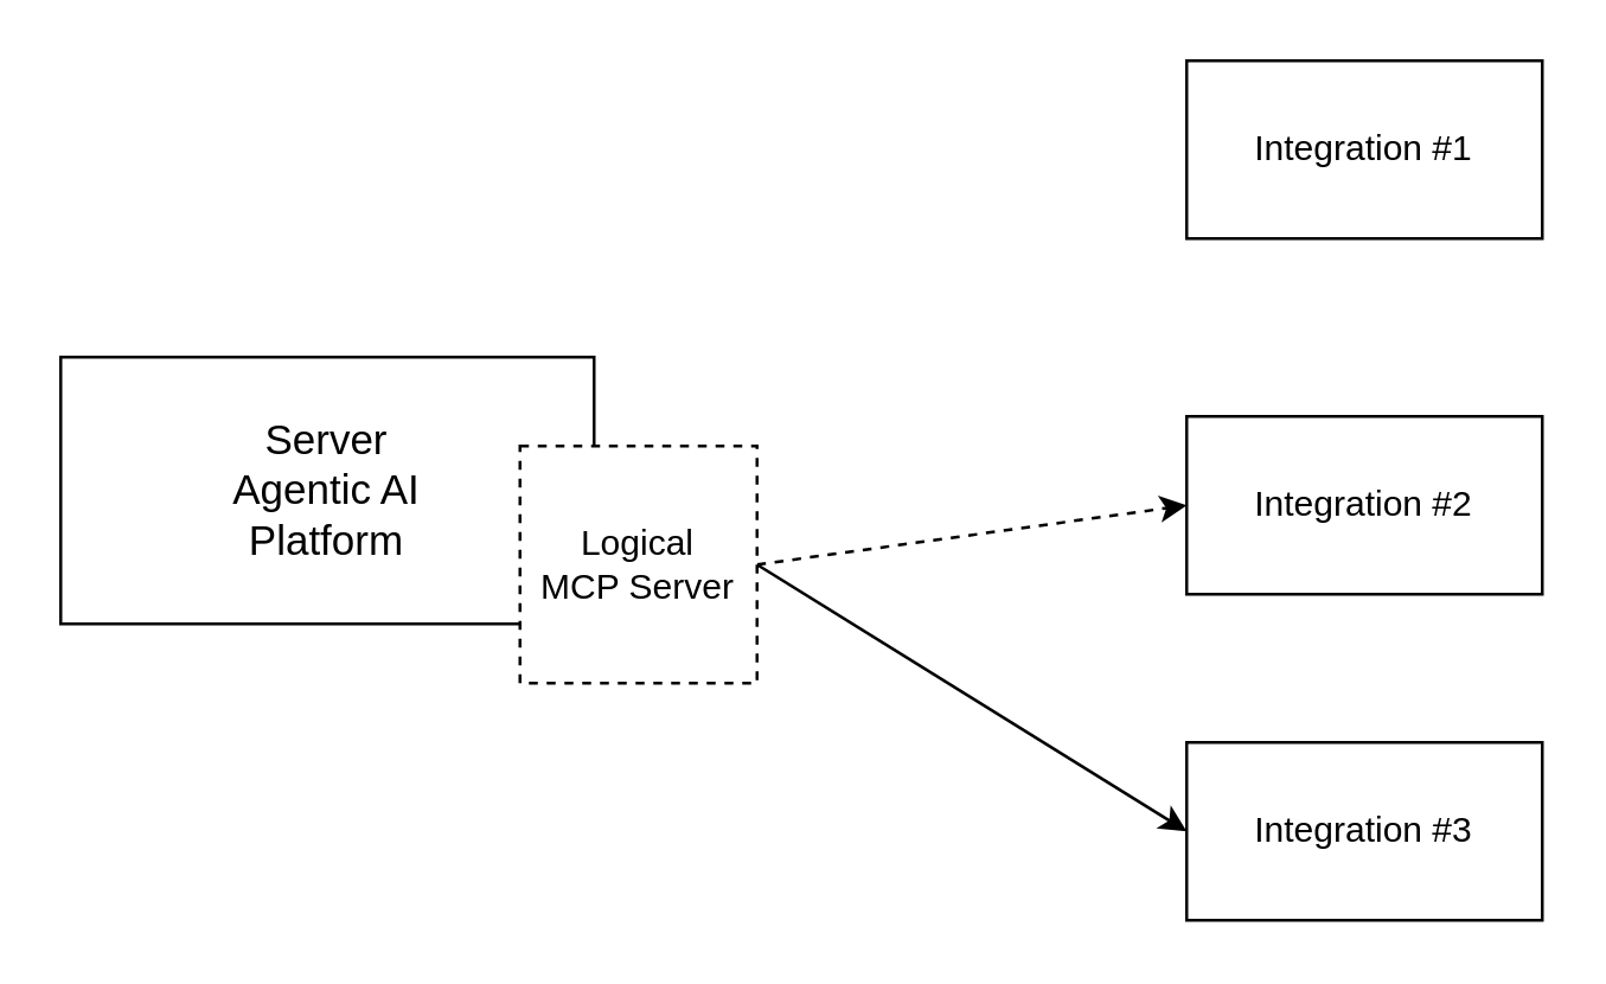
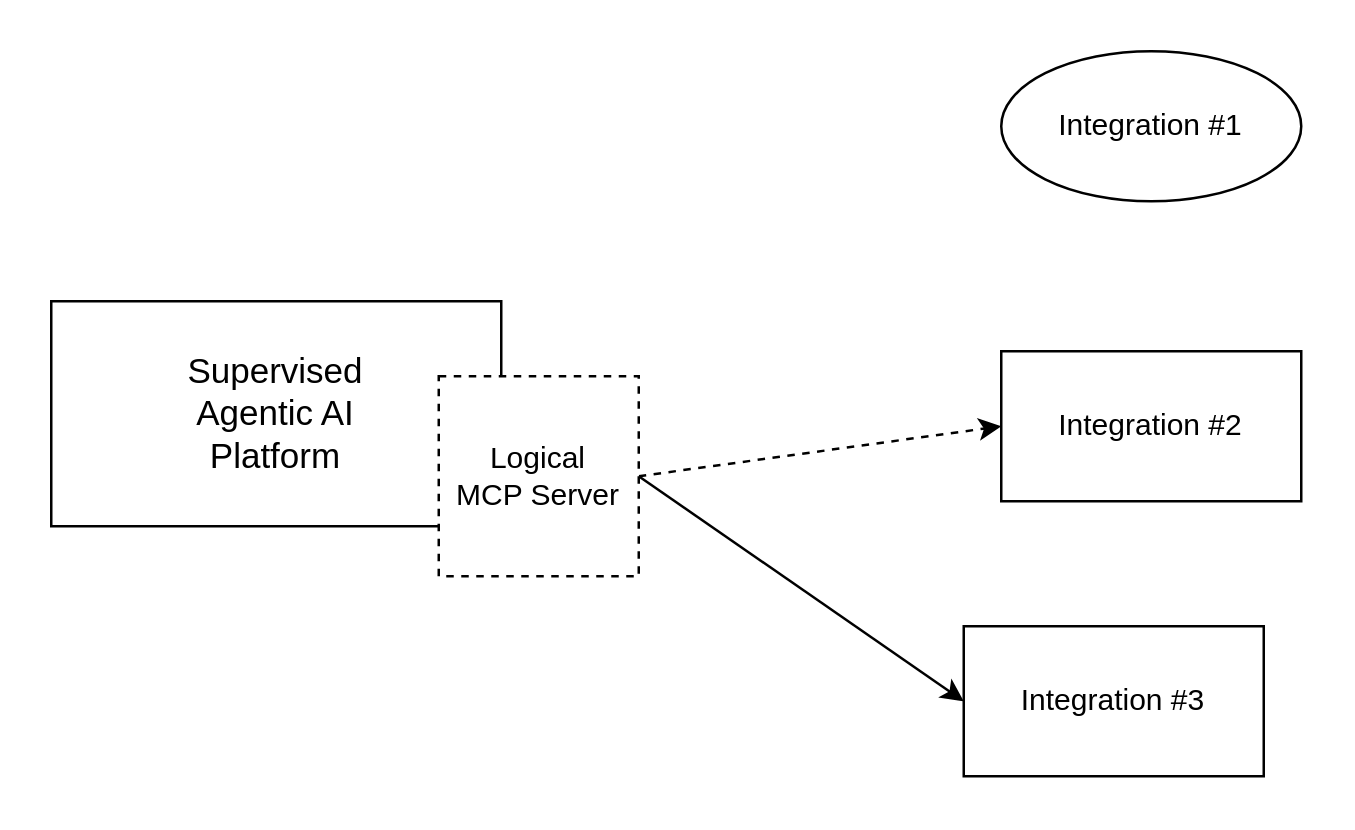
- <mxCell id="6" value="Integration #1" style="rounded=0;whiteSpace=wrap;html=1;" vertex="1" parent="1"><mxGeometry x="400" y="20" width="120" height="60" as="geometry" /></mxCell>
+ <mxCell id="6" value="Integration #1" style="ellipse;whiteSpace=wrap;html=1;" vertex="1" parent="1"><mxGeometry x="400" y="20" width="120" height="60" as="geometry" /></mxCell>
- <mxCell id="2" value="&lt;font style=&quot;font-size: 14px;&quot;&gt;Server&lt;/font&gt;&lt;div&gt;&lt;font style=&quot;font-size: 14px;&quot;&gt;Agentic AI&lt;/font&gt;&lt;/div&gt;&lt;div&gt;&lt;font style=&quot;font-size: 14px;&quot;&gt;Platform&lt;/font&gt;&lt;/div&gt;" style="rounded=0;whiteSpace=wrap;html=1;" vertex="1" parent="1"><mxGeometry x="20" y="120" width="180" height="90" as="geometry" /></mxCell>
+ <mxCell id="2" value="&lt;font style=&quot;font-size: 14px;&quot;&gt;Supervised&lt;/font&gt;&lt;div&gt;&lt;font style=&quot;font-size: 14px;&quot;&gt;Agentic AI&lt;/font&gt;&lt;/div&gt;&lt;div&gt;&lt;font style=&quot;font-size: 14px;&quot;&gt;Platform&lt;/font&gt;&lt;/div&gt;" style="rounded=0;whiteSpace=wrap;html=1;" vertex="1" parent="1"><mxGeometry x="20" y="120" width="180" height="90" as="geometry" /></mxCell>
- <mxCell id="8" value="Integration #3" style="rounded=0;whiteSpace=wrap;html=1;" vertex="1" parent="1"><mxGeometry x="400" y="250" width="120" height="60" as="geometry" /></mxCell>
+ <mxCell id="8" value="Integration #3" style="rounded=0;whiteSpace=wrap;html=1;" vertex="1" parent="1"><mxGeometry x="385" y="250" width="120" height="60" as="geometry" /></mxCell>
